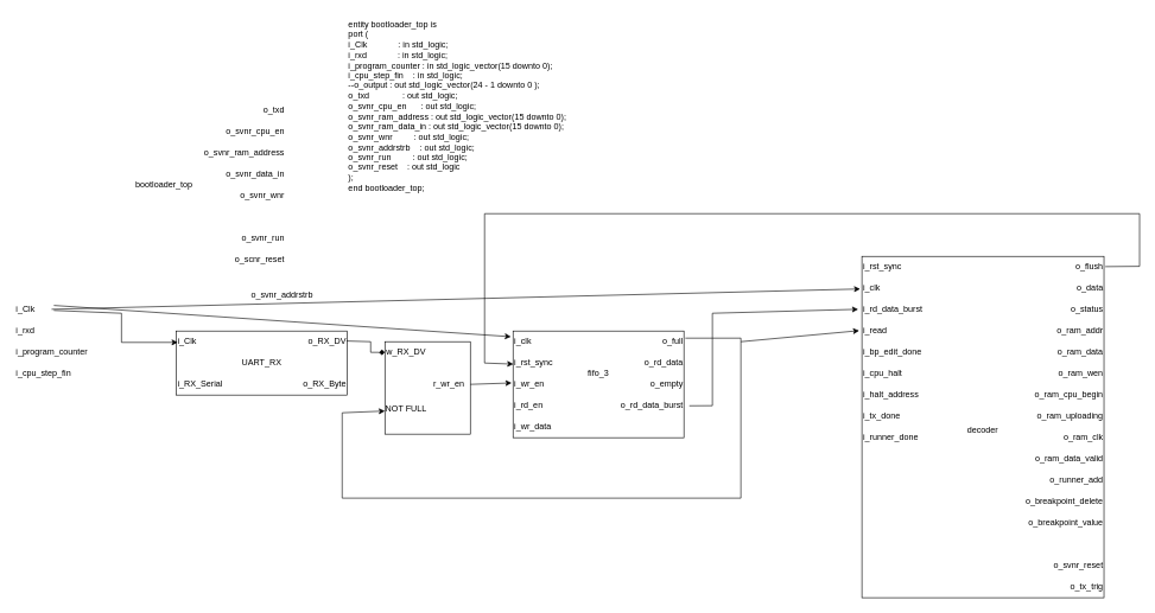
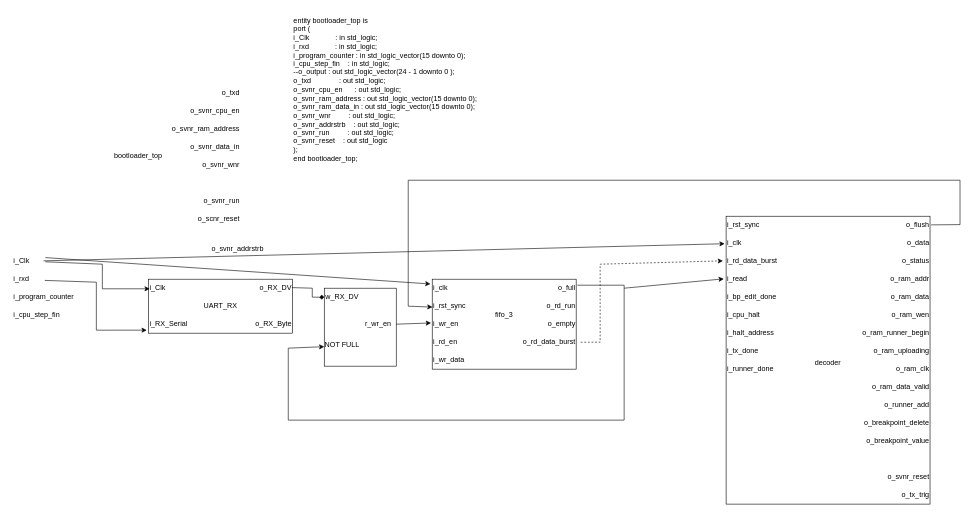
- <mxCell id="72" value="" style="endArrow=classic;html=1;rounded=0;exitX=1.069;exitY=0.505;exitDx=0;exitDy=0;exitPerimeter=0;entryX=-0.048;entryY=0.481;entryDx=0;entryDy=0;entryPerimeter=0;" edge="1" parent="1" source="41" target="47"><mxGeometry width="50" height="50" relative="1" as="geometry"><mxPoint x="1030" y="620" as="sourcePoint" /><mxPoint x="1080" y="570" as="targetPoint" /><Array as="points"><mxPoint x="1000" y="570" /><mxPoint x="1000" y="440" /></Array></mxGeometry></mxCell>
+ <mxCell id="72" value="" style="endArrow=classic;html=1;rounded=0;exitX=1.069;exitY=0.505;exitDx=0;exitDy=0;exitPerimeter=0;entryX=-0.048;entryY=0.481;entryDx=0;entryDy=0;entryPerimeter=0;dashed=1;" edge="1" parent="1" source="41" target="47"><mxGeometry width="50" height="50" relative="1" as="geometry"><mxPoint x="1030" y="620" as="sourcePoint" /><mxPoint x="1080" y="570" as="targetPoint" /><Array as="points"><mxPoint x="1000" y="570" /><mxPoint x="1000" y="440" /></Array></mxGeometry></mxCell>
+ <mxCell id="23" value="" style="endArrow=classic;html=1;rounded=0;exitX=1.08;exitY=0.567;exitDx=0;exitDy=0;exitPerimeter=0;entryX=-0.033;entryY=0.833;entryDx=0;entryDy=0;entryPerimeter=0;" edge="1" parent="1" source="4" target="18"><mxGeometry width="50" height="50" relative="1" as="geometry"><mxPoint x="390" y="610" as="sourcePoint" /><mxPoint x="440" y="560" as="targetPoint" /><Array as="points"><mxPoint x="160" y="470" /><mxPoint x="160" y="550" /></Array></mxGeometry></mxCell>
- <mxCell id="37" value="o_rd_data" style="text;html=1;align=right;verticalAlign=middle;resizable=0;points=[];autosize=1;strokeColor=none;fillColor=none;" vertex="1" parent="1"><mxGeometry x="880" y="495" width="80" height="30" as="geometry" /></mxCell>
+ <mxCell id="37" value="o_rd_run" style="text;html=1;align=right;verticalAlign=middle;resizable=0;points=[];autosize=1;strokeColor=none;fillColor=none;" vertex="1" parent="1"><mxGeometry x="880" y="495" width="80" height="30" as="geometry" /></mxCell>
- <mxCell id="60" value="o_ram_cpu_begin" style="text;html=1;align=right;verticalAlign=middle;resizable=0;points=[];autosize=1;strokeColor=none;fillColor=none;" vertex="1" parent="43"><mxGeometry x="210" y="180" width="130" height="30" as="geometry" /></mxCell>
+ <mxCell id="60" value="o_ram_runner_begin" style="text;html=1;align=right;verticalAlign=middle;resizable=0;points=[];autosize=1;strokeColor=none;fillColor=none;" vertex="1" parent="43"><mxGeometry x="210" y="180" width="130" height="30" as="geometry" /></mxCell>
